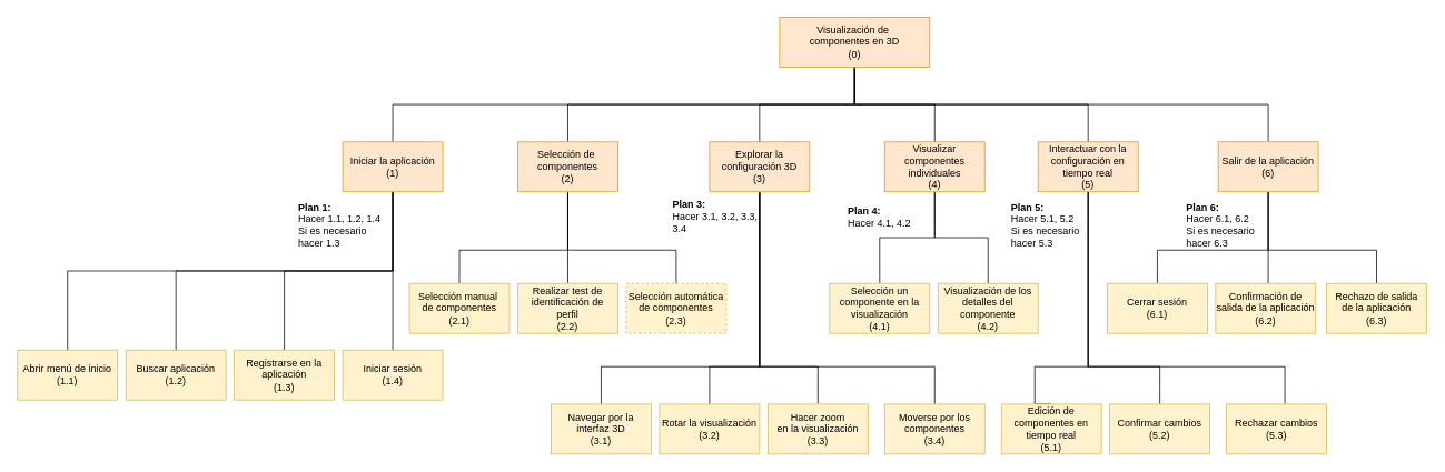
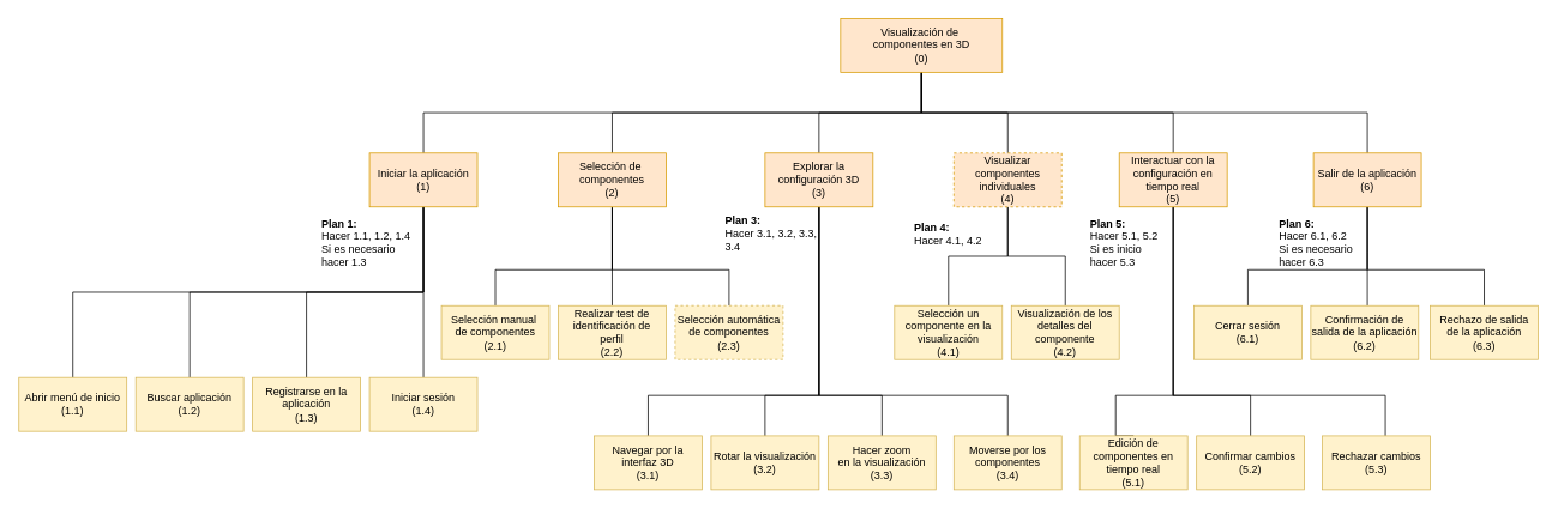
- <mxCell id="21" value="Visualizar componentes individuales&lt;br&gt;(4)" style="rounded=0;whiteSpace=wrap;html=1;fillColor=#ffe6cc;strokeColor=#d79b00;" vertex="1" parent="1"><mxGeometry x="1060" y="170" width="120" height="60" as="geometry" /></mxCell>
+ <mxCell id="21" value="Visualizar componentes individuales&lt;br&gt;(4)" style="rounded=0;whiteSpace=wrap;html=1;fillColor=#ffe6cc;strokeColor=#d79b00;dashed=1;" vertex="1" parent="1"><mxGeometry x="1060" y="170" width="120" height="60" as="geometry" /></mxCell>
- <mxCell id="53" value="&lt;b&gt;Plan 5:&lt;/b&gt;&lt;br&gt;&lt;div style=&quot;&quot;&gt;&lt;span style=&quot;background-color: initial;&quot;&gt;Hacer 5.1, 5.2&lt;/span&gt;&lt;/div&gt;&lt;div style=&quot;&quot;&gt;&lt;span style=&quot;background-color: initial;&quot;&gt;Si es necesario&lt;/span&gt;&lt;/div&gt;&lt;div style=&quot;&quot;&gt;&lt;span style=&quot;background-color: initial;&quot;&gt;hacer 5.3&lt;/span&gt;&lt;/div&gt;" style="text;html=1;strokeColor=none;fillColor=none;align=left;verticalAlign=middle;whiteSpace=wrap;rounded=0;" vertex="1" parent="1"><mxGeometry x="1210" y="240" width="110" height="60" as="geometry" /></mxCell>
+ <mxCell id="53" value="&lt;b&gt;Plan 5:&lt;/b&gt;&lt;br&gt;&lt;div style=&quot;&quot;&gt;&lt;span style=&quot;background-color: initial;&quot;&gt;Hacer 5.1, 5.2&lt;/span&gt;&lt;/div&gt;&lt;div style=&quot;&quot;&gt;&lt;span style=&quot;background-color: initial;&quot;&gt;Si es inicio&lt;/span&gt;&lt;/div&gt;&lt;div style=&quot;&quot;&gt;&lt;span style=&quot;background-color: initial;&quot;&gt;hacer 5.3&lt;/span&gt;&lt;/div&gt;" style="text;html=1;strokeColor=none;fillColor=none;align=left;verticalAlign=middle;whiteSpace=wrap;rounded=0;" vertex="1" parent="1"><mxGeometry x="1210" y="240" width="110" height="60" as="geometry" /></mxCell>
